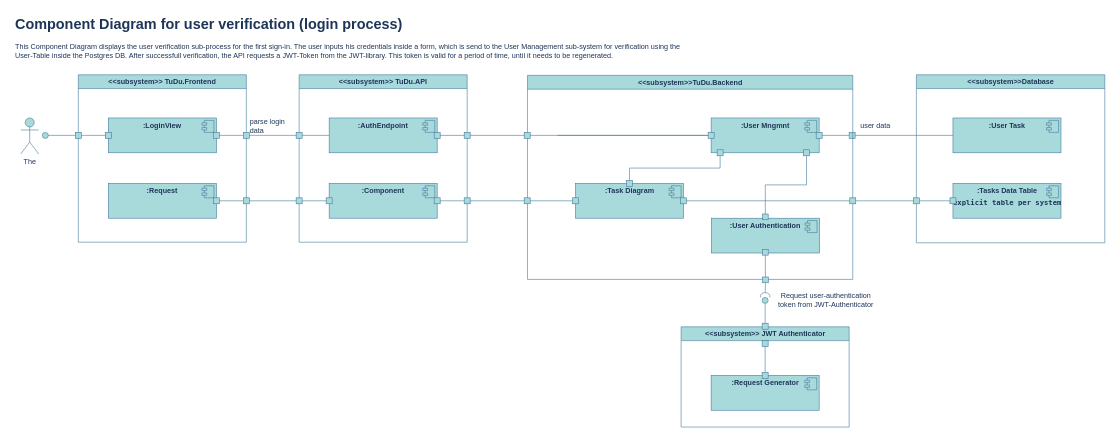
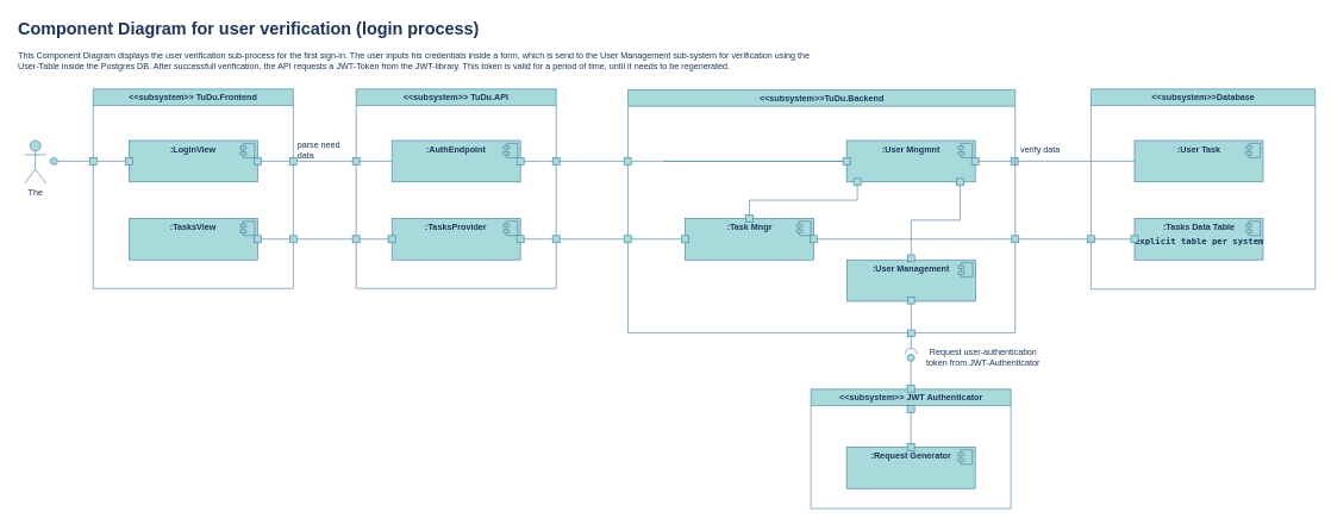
- <mxCell id="24" value="parse login&#10;data" style="text;strokeColor=none;fillColor=none;align=left;verticalAlign=middle;spacingLeft=4;spacingRight=4;overflow=hidden;points=[[0,0.5],[1,0.5]];portConstraint=eastwest;rotatable=0;fontColor=#1D3557;rounded=0;labelBackgroundColor=none;" parent="1" vertex="1"><mxGeometry x="410" y="194" width="70" height="30" as="geometry" /></mxCell>
+ <mxCell id="24" value="parse needs&#10;data" style="text;strokeColor=none;fillColor=none;align=left;verticalAlign=middle;spacingLeft=4;spacingRight=4;overflow=hidden;points=[[0,0.5],[1,0.5]];portConstraint=eastwest;rotatable=0;fontColor=#1D3557;rounded=0;labelBackgroundColor=none;" parent="1" vertex="1"><mxGeometry x="410" y="194" width="70" height="30" as="geometry" /></mxCell>
- <mxCell id="29" value="user data" style="text;strokeColor=none;fillColor=none;align=right;verticalAlign=middle;spacingLeft=4;spacingRight=4;overflow=hidden;points=[[0,0.5],[1,0.5]];portConstraint=eastwest;rotatable=0;fontColor=#1D3557;rounded=0;labelBackgroundColor=none;" parent="1" vertex="1"><mxGeometry x="1419.5" y="194" width="70" height="30" as="geometry" /></mxCell>
+ <mxCell id="29" value="verify data" style="text;strokeColor=none;fillColor=none;align=right;verticalAlign=middle;spacingLeft=4;spacingRight=4;overflow=hidden;points=[[0,0.5],[1,0.5]];portConstraint=eastwest;rotatable=0;fontColor=#1D3557;rounded=0;labelBackgroundColor=none;" parent="1" vertex="1"><mxGeometry x="1419.5" y="194" width="70" height="30" as="geometry" /></mxCell>
- <mxCell id="6" value="&lt;p style=&quot;margin:0px;margin-top:6px;text-align:center;&quot;&gt;&lt;b&gt;:Request&lt;/b&gt;&lt;/p&gt;" style="align=left;overflow=fill;html=1;dropTarget=0;fillColor=#A8DADC;strokeColor=#457B9D;fontColor=#1D3557;rounded=0;labelBackgroundColor=none;" vertex="1" parent="2"><mxGeometry x="50" y="181" width="180" height="58" as="geometry" /></mxCell>
+ <mxCell id="6" value="&lt;p style=&quot;margin:0px;margin-top:6px;text-align:center;&quot;&gt;&lt;b&gt;:TasksView&lt;/b&gt;&lt;/p&gt;" style="align=left;overflow=fill;html=1;dropTarget=0;fillColor=#A8DADC;strokeColor=#457B9D;fontColor=#1D3557;rounded=0;labelBackgroundColor=none;" vertex="1" parent="2"><mxGeometry x="50" y="181" width="180" height="58" as="geometry" /></mxCell>
- <mxCell id="78" value="&lt;p style=&quot;margin:0px;margin-top:6px;text-align:center;&quot;&gt;&lt;b&gt;:Component&lt;/b&gt;&lt;/p&gt;" style="align=left;overflow=fill;html=1;dropTarget=0;fillColor=#A8DADC;strokeColor=#457B9D;fontColor=#1D3557;rounded=0;labelBackgroundColor=none;" vertex="1" parent="74"><mxGeometry x="50" y="181" width="180" height="58" as="geometry" /></mxCell>
+ <mxCell id="78" value="&lt;p style=&quot;margin:0px;margin-top:6px;text-align:center;&quot;&gt;&lt;b&gt;:TasksProvider&lt;/b&gt;&lt;/p&gt;" style="align=left;overflow=fill;html=1;dropTarget=0;fillColor=#A8DADC;strokeColor=#457B9D;fontColor=#1D3557;rounded=0;labelBackgroundColor=none;" vertex="1" parent="74"><mxGeometry x="50" y="181" width="180" height="58" as="geometry" /></mxCell>
- <mxCell id="49" value="&lt;p style=&quot;margin:0px;margin-top:6px;text-align:center;&quot;&gt;&lt;b&gt;:Task Diagram&lt;br&gt;&lt;/b&gt;&lt;/p&gt;" style="align=left;overflow=fill;html=1;dropTarget=0;fillColor=#A8DADC;strokeColor=#457B9D;fontColor=#1D3557;rounded=0;labelBackgroundColor=none;" vertex="1" parent="44"><mxGeometry x="80" y="180" width="180" height="58" as="geometry" /></mxCell>
+ <mxCell id="49" value="&lt;p style=&quot;margin:0px;margin-top:6px;text-align:center;&quot;&gt;&lt;b&gt;:Task Mngr&lt;br&gt;&lt;/b&gt;&lt;/p&gt;" style="align=left;overflow=fill;html=1;dropTarget=0;fillColor=#A8DADC;strokeColor=#457B9D;fontColor=#1D3557;rounded=0;labelBackgroundColor=none;" vertex="1" parent="44"><mxGeometry x="80" y="180" width="180" height="58" as="geometry" /></mxCell>
- <mxCell id="63" value="&lt;p style=&quot;margin:0px;margin-top:6px;text-align:center;&quot;&gt;&lt;b&gt;:User Authentication&lt;br&gt;&lt;/b&gt;&lt;/p&gt;" style="align=left;overflow=fill;html=1;dropTarget=0;fillColor=#A8DADC;strokeColor=#457B9D;fontColor=#1D3557;rounded=0;labelBackgroundColor=none;" vertex="1" parent="62"><mxGeometry y="7" width="180.0" height="58" as="geometry" /></mxCell>
+ <mxCell id="63" value="&lt;p style=&quot;margin:0px;margin-top:6px;text-align:center;&quot;&gt;&lt;b&gt;:User Management&lt;br&gt;&lt;/b&gt;&lt;/p&gt;" style="align=left;overflow=fill;html=1;dropTarget=0;fillColor=#A8DADC;strokeColor=#457B9D;fontColor=#1D3557;rounded=0;labelBackgroundColor=none;" vertex="1" parent="62"><mxGeometry y="7" width="180.0" height="58" as="geometry" /></mxCell>
